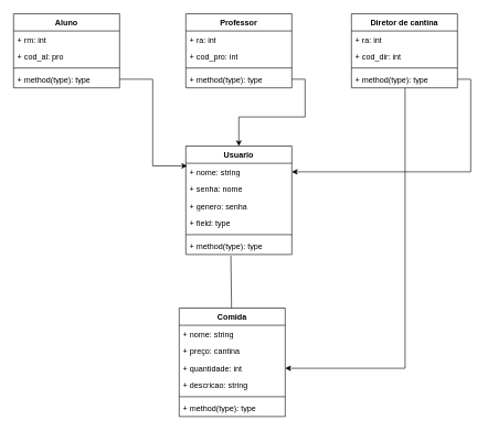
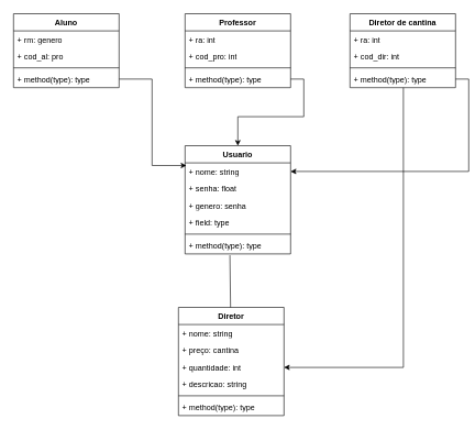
- <mxCell id="10" value="+ rm: int" style="text;strokeColor=none;fillColor=none;align=left;verticalAlign=top;spacingLeft=4;spacingRight=4;overflow=hidden;rotatable=0;points=[[0,0.5],[1,0.5]];portConstraint=eastwest;whiteSpace=wrap;html=1;" parent="9" vertex="1"><mxGeometry y="26" width="160" height="26" as="geometry" /></mxCell>
+ <mxCell id="10" value="+ rm: genero" style="text;strokeColor=none;fillColor=none;align=left;verticalAlign=top;spacingLeft=4;spacingRight=4;overflow=hidden;rotatable=0;points=[[0,0.5],[1,0.5]];portConstraint=eastwest;whiteSpace=wrap;html=1;" parent="9" vertex="1"><mxGeometry y="26" width="160" height="26" as="geometry" /></mxCell>
- <mxCell id="4" value="+ senha: nome" style="text;strokeColor=none;fillColor=none;align=left;verticalAlign=top;spacingLeft=4;spacingRight=4;overflow=hidden;rotatable=0;points=[[0,0.5],[1,0.5]];portConstraint=eastwest;whiteSpace=wrap;html=1;" parent="2" vertex="1"><mxGeometry y="52" width="160" height="26" as="geometry" /></mxCell>
+ <mxCell id="4" value="+ senha: float" style="text;strokeColor=none;fillColor=none;align=left;verticalAlign=top;spacingLeft=4;spacingRight=4;overflow=hidden;rotatable=0;points=[[0,0.5],[1,0.5]];portConstraint=eastwest;whiteSpace=wrap;html=1;" parent="2" vertex="1"><mxGeometry y="52" width="160" height="26" as="geometry" /></mxCell>
- <mxCell id="27" value="Comida" style="swimlane;fontStyle=1;align=center;verticalAlign=top;childLayout=stackLayout;horizontal=1;startSize=26;horizontalStack=0;resizeParent=1;resizeParentMax=0;resizeLast=0;collapsible=1;marginBottom=0;whiteSpace=wrap;html=1;" parent="1" vertex="1"><mxGeometry x="270" y="465" width="160" height="164" as="geometry"><mxRectangle x="320" y="495" width="80" height="30" as="alternateBounds" /></mxGeometry></mxCell>
+ <mxCell id="27" value="Diretor" style="swimlane;fontStyle=1;align=center;verticalAlign=top;childLayout=stackLayout;horizontal=1;startSize=26;horizontalStack=0;resizeParent=1;resizeParentMax=0;resizeLast=0;collapsible=1;marginBottom=0;whiteSpace=wrap;html=1;" parent="1" vertex="1"><mxGeometry x="270" y="465" width="160" height="164" as="geometry"><mxRectangle x="320" y="495" width="80" height="30" as="alternateBounds" /></mxGeometry></mxCell>
